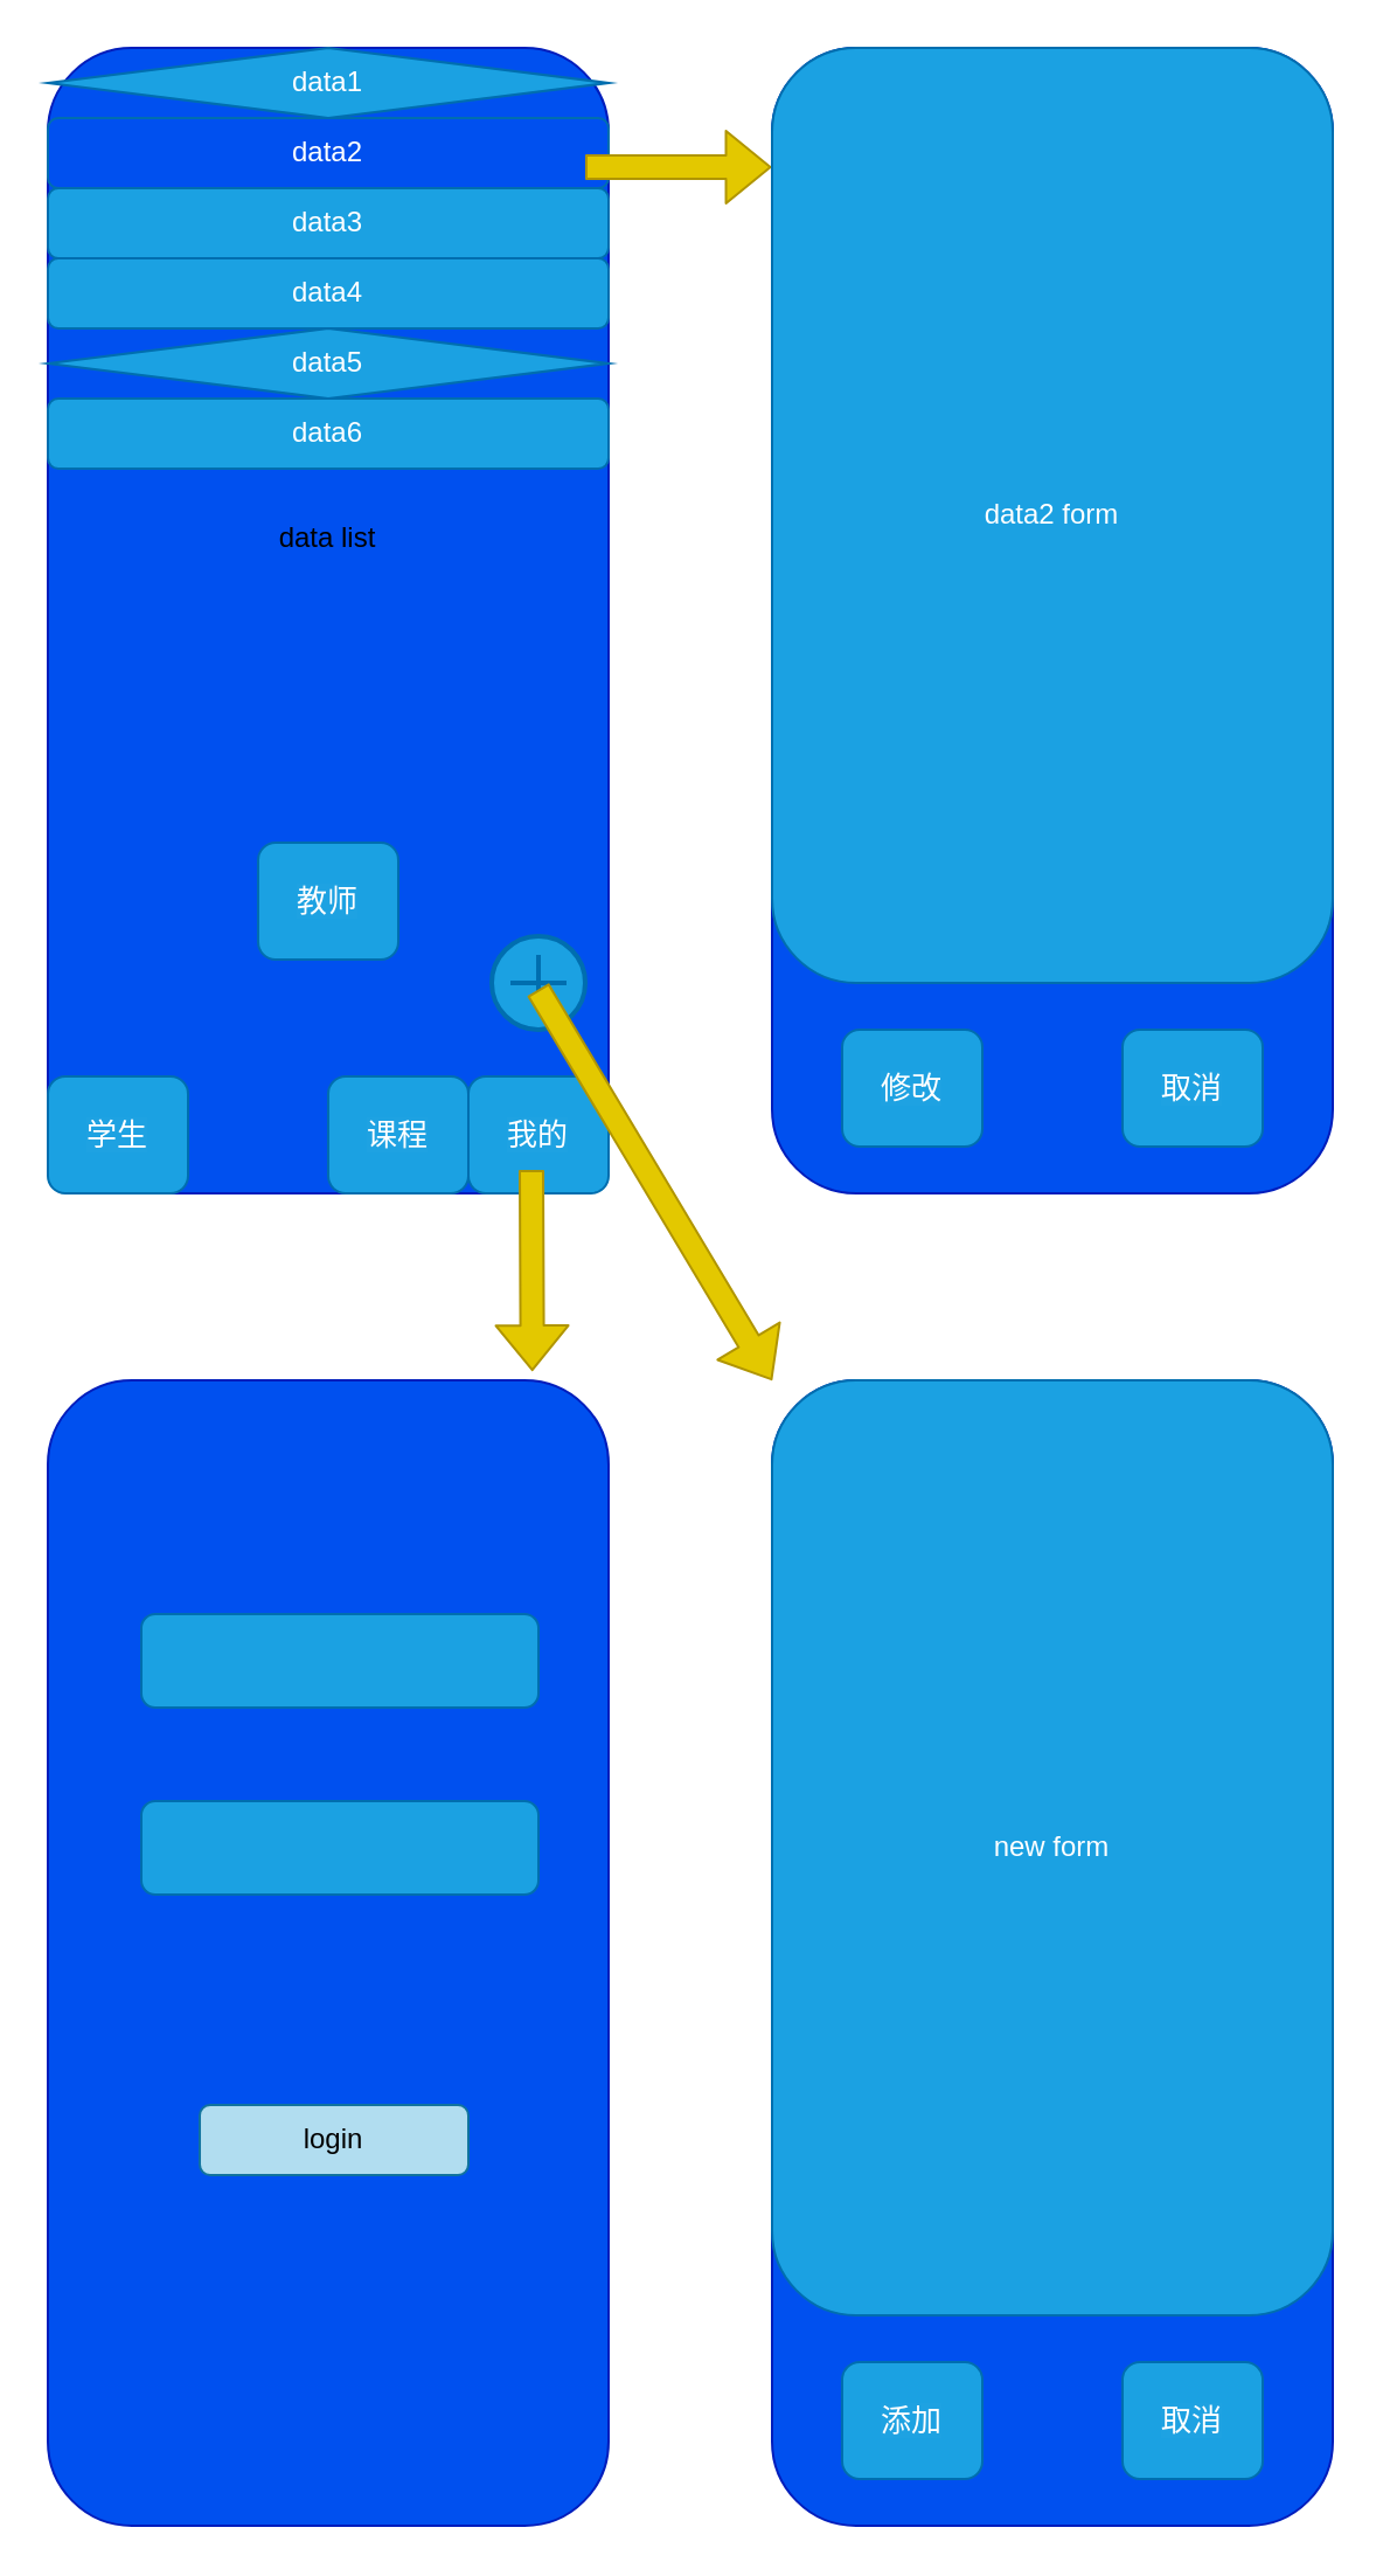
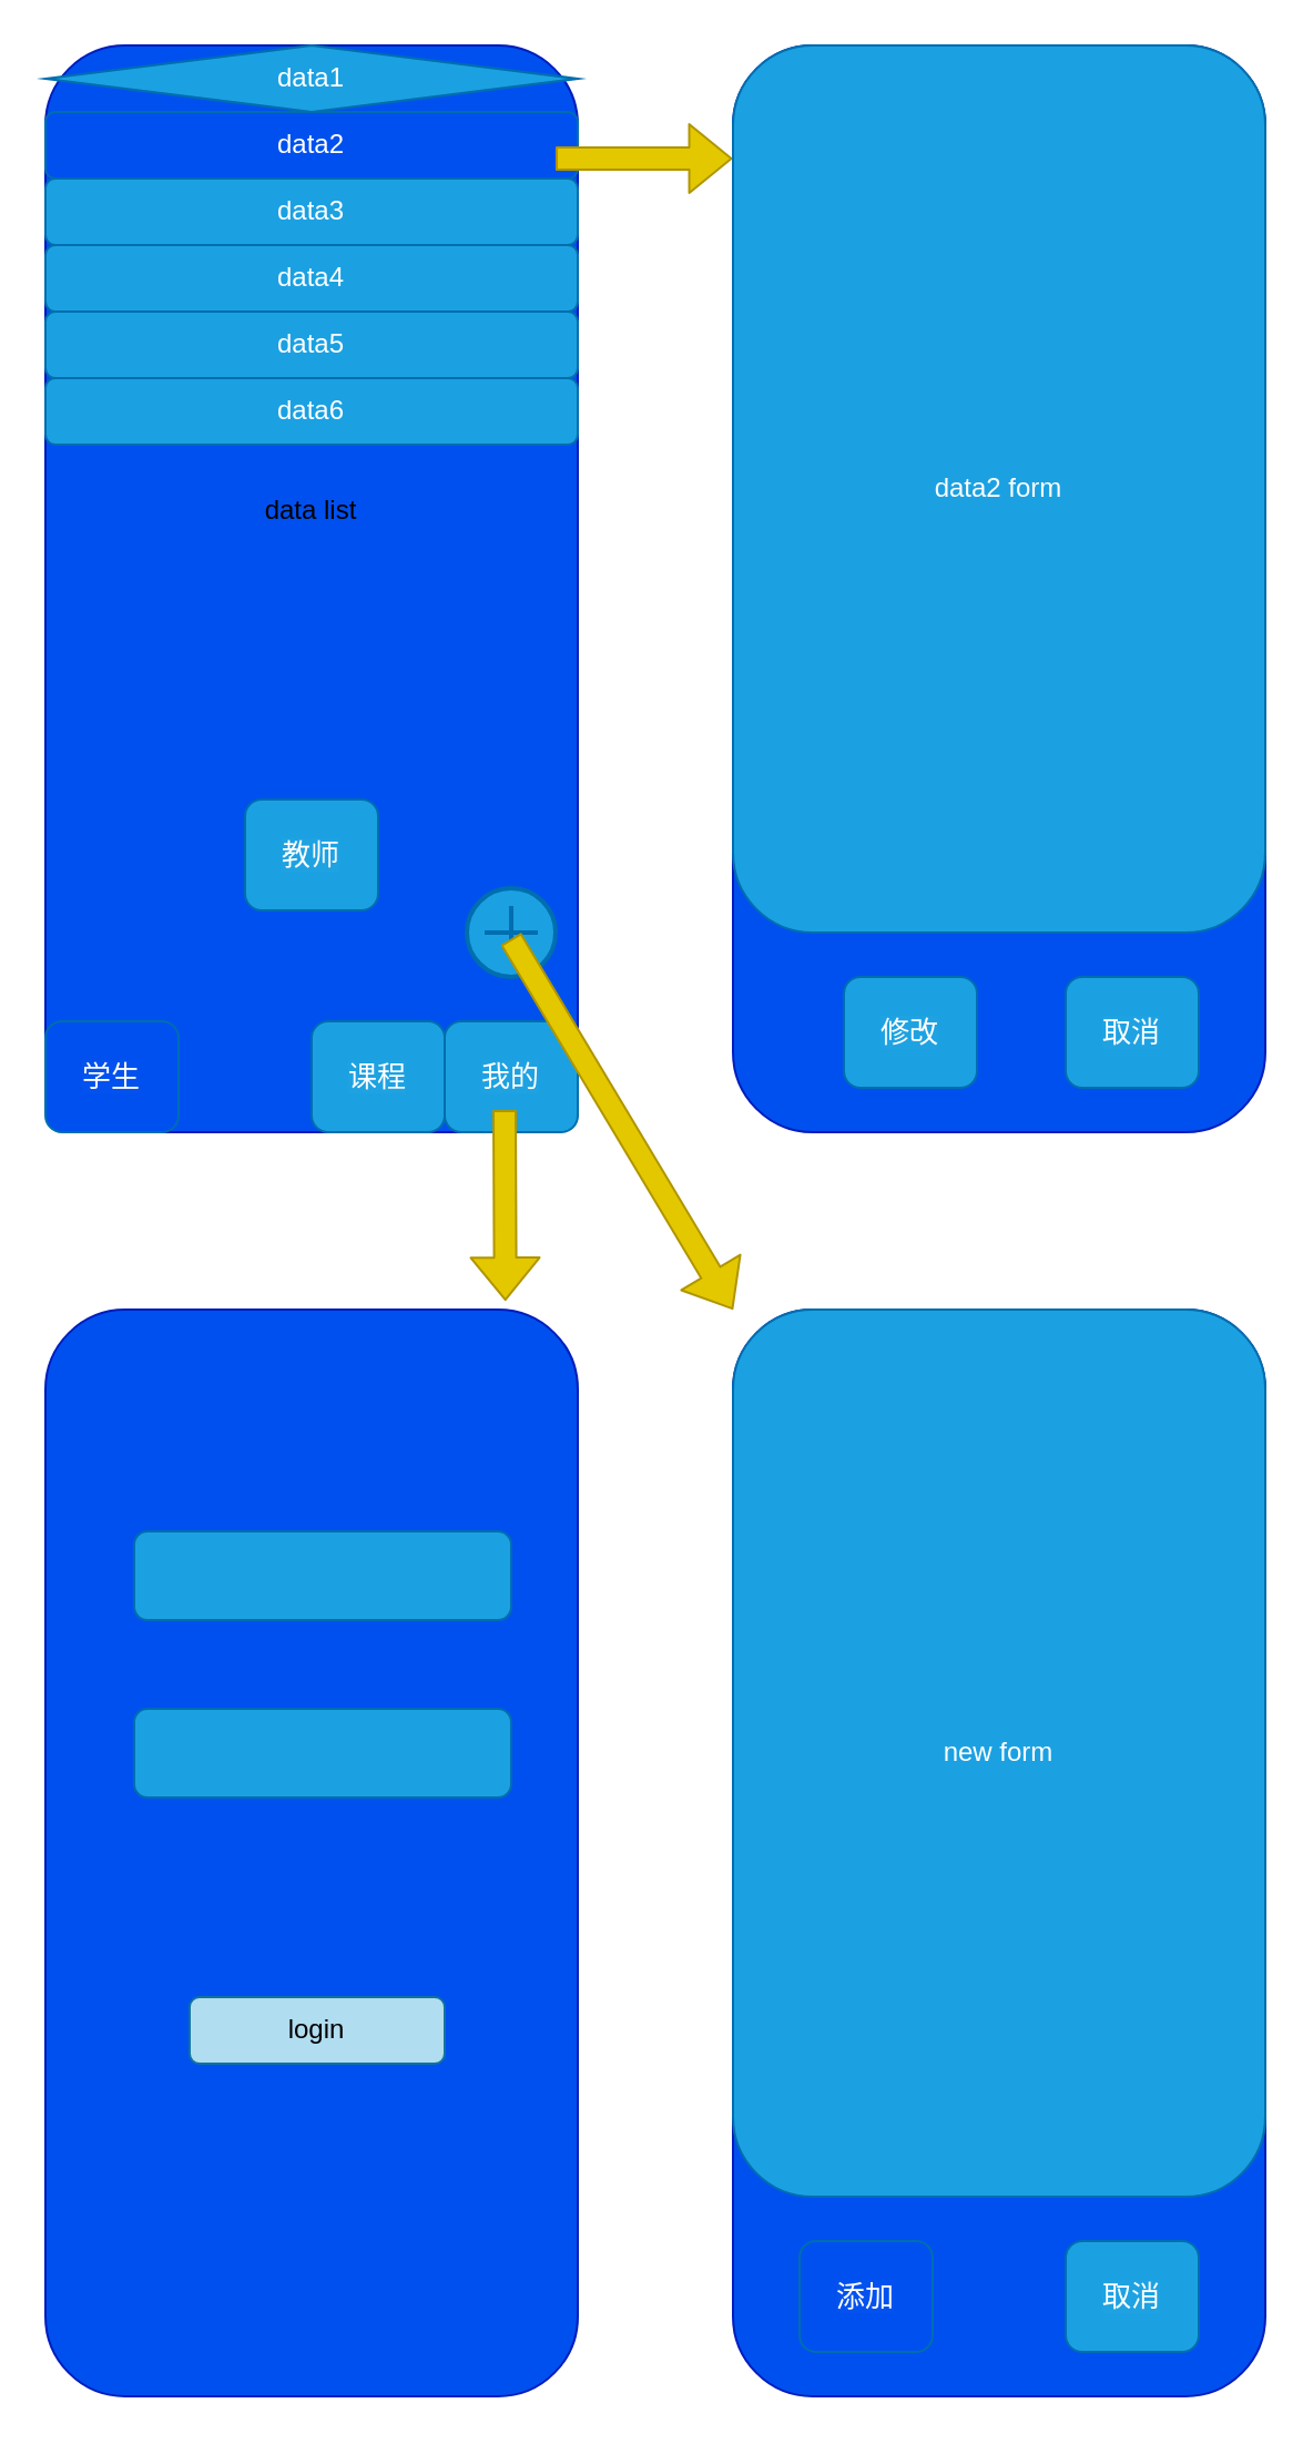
- <mxCell id="11" value="&lt;span&gt;data5&lt;/span&gt;" style="rhombus;whiteSpace=wrap;html=1;fillColor=#1ba1e2;strokeColor=#006EAF;fontColor=#ffffff;" vertex="1" parent="1"><mxGeometry x="20" y="140" width="240" height="30" as="geometry" /></mxCell>
+ <mxCell id="11" value="&lt;span&gt;data5&lt;/span&gt;" style="rounded=1;whiteSpace=wrap;html=1;fillColor=#1ba1e2;strokeColor=#006EAF;fontColor=#ffffff;" vertex="1" parent="1"><mxGeometry x="20" y="140" width="240" height="30" as="geometry" /></mxCell>
- <mxCell id="17" value="&lt;span style=&quot;font-size: 13px ; background-color: rgba(255 , 255 , 255 , 0.01)&quot;&gt;修改&lt;/span&gt;" style="rounded=1;whiteSpace=wrap;html=1;fillColor=#1ba1e2;strokeColor=#006EAF;fontColor=#ffffff;" vertex="1" parent="1"><mxGeometry x="360" y="440" width="60" height="50" as="geometry" /></mxCell>
+ <mxCell id="17" value="&lt;span style=&quot;font-size: 13px ; background-color: rgba(255 , 255 , 255 , 0.01)&quot;&gt;修改&lt;/span&gt;" style="rounded=1;whiteSpace=wrap;html=1;fillColor=#1ba1e2;strokeColor=#006EAF;fontColor=#ffffff;" vertex="1" parent="1"><mxGeometry x="380" y="440" width="60" height="50" as="geometry" /></mxCell>
- <mxCell id="3" value="&lt;span style=&quot;font-size: 13px ; background-color: rgba(255 , 255 , 255 , 0.01)&quot;&gt;学生&lt;/span&gt;" style="rounded=1;whiteSpace=wrap;html=1;fillColor=#1ba1e2;strokeColor=#006EAF;fontColor=#ffffff;" vertex="1" parent="1"><mxGeometry x="20" y="460" width="60" height="50" as="geometry" /></mxCell>
+ <mxCell id="3" value="&lt;span style=&quot;font-size: 13px ; background-color: rgba(255 , 255 , 255 , 0.01)&quot;&gt;学生&lt;/span&gt;" style="rounded=1;whiteSpace=wrap;html=1;fillColor=#0050ef;strokeColor=#006EAF;fontColor=#ffffff;" vertex="1" parent="1"><mxGeometry x="20" y="460" width="60" height="50" as="geometry" /></mxCell>
- <mxCell id="27" value="&lt;span style=&quot;font-size: 13px ; background-color: rgba(255 , 255 , 255 , 0.01)&quot;&gt;添加&lt;/span&gt;" style="rounded=1;whiteSpace=wrap;html=1;fillColor=#1ba1e2;strokeColor=#006EAF;fontColor=#ffffff;" vertex="1" parent="1"><mxGeometry x="360" y="1010" width="60" height="50" as="geometry" /></mxCell>
+ <mxCell id="27" value="&lt;span style=&quot;font-size: 13px ; background-color: rgba(255 , 255 , 255 , 0.01)&quot;&gt;添加&lt;/span&gt;" style="rounded=1;whiteSpace=wrap;html=1;fillColor=#0050ef;strokeColor=#006EAF;fontColor=#ffffff;" vertex="1" parent="1"><mxGeometry x="360" y="1010" width="60" height="50" as="geometry" /></mxCell>
